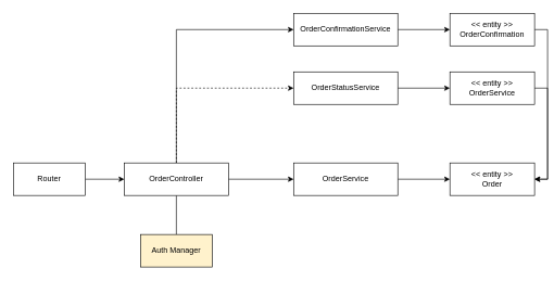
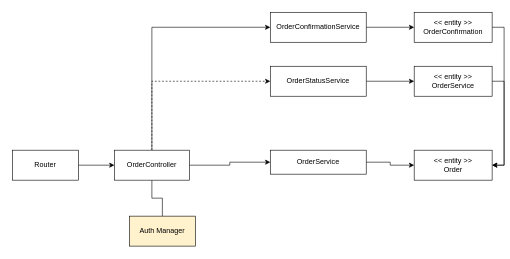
- <mxCell id="6" value="OrderController" style="html=1;whiteSpace=wrap;" vertex="1" parent="1"><mxGeometry x="190" y="250" width="160" height="50" as="geometry" /></mxCell>
+ <mxCell id="6" value="OrderController" style="html=1;whiteSpace=wrap;" vertex="1" parent="1"><mxGeometry x="190" y="250" width="125" height="50" as="geometry" /></mxCell>
- <mxCell id="9" value="OrderService" style="html=1;whiteSpace=wrap;" vertex="1" parent="1"><mxGeometry x="450" y="250" width="160" height="50" as="geometry" /></mxCell>
+ <mxCell id="9" value="OrderService" style="html=1;whiteSpace=wrap;" vertex="1" parent="1"><mxGeometry x="450" y="250" width="160" height="40" as="geometry" /></mxCell>
